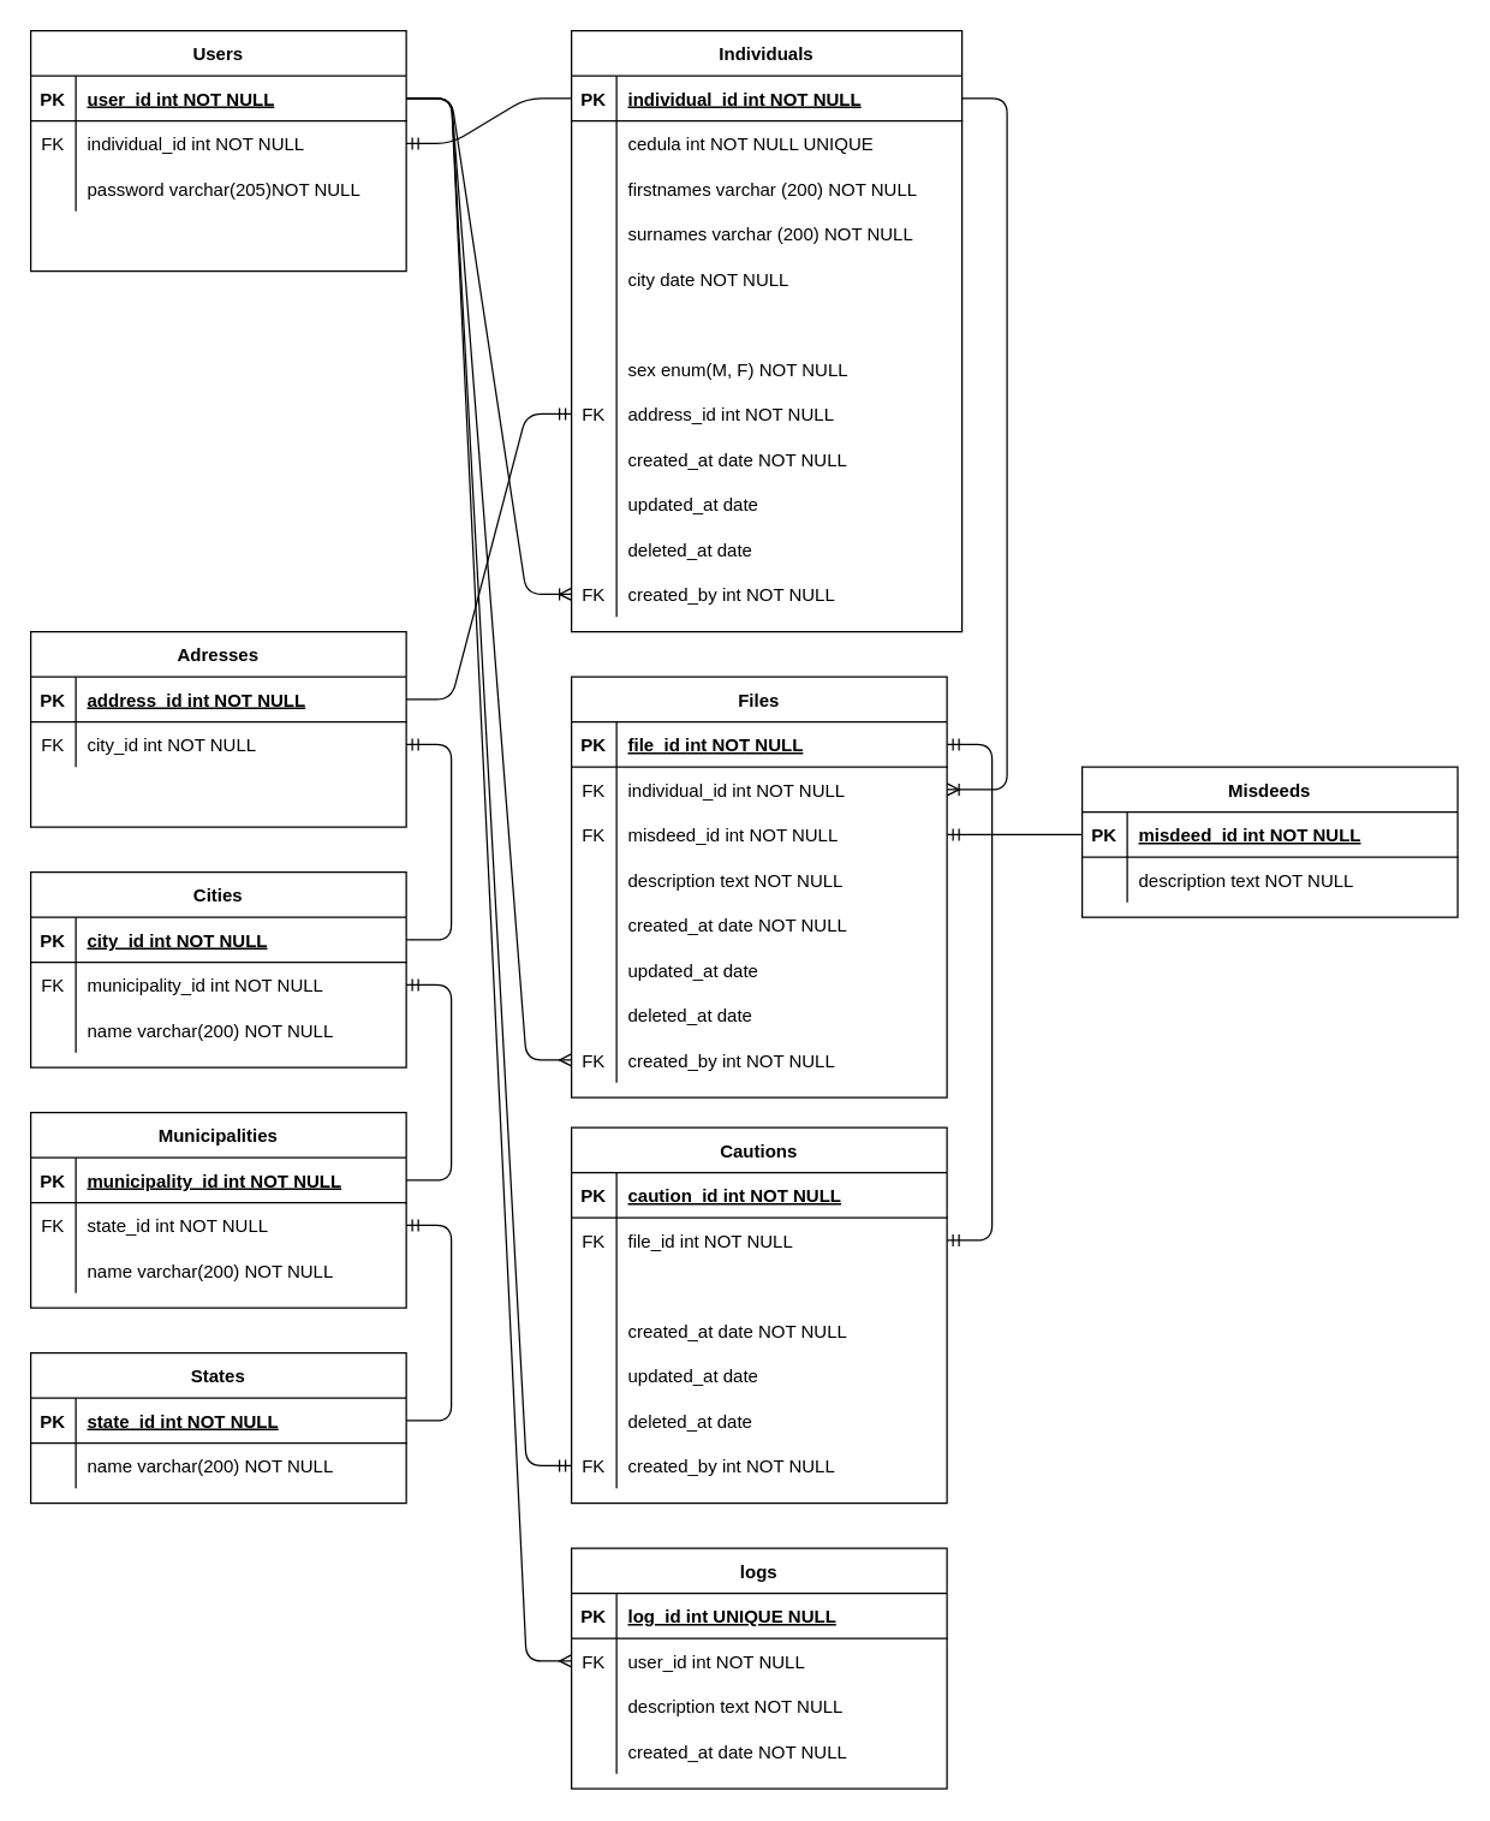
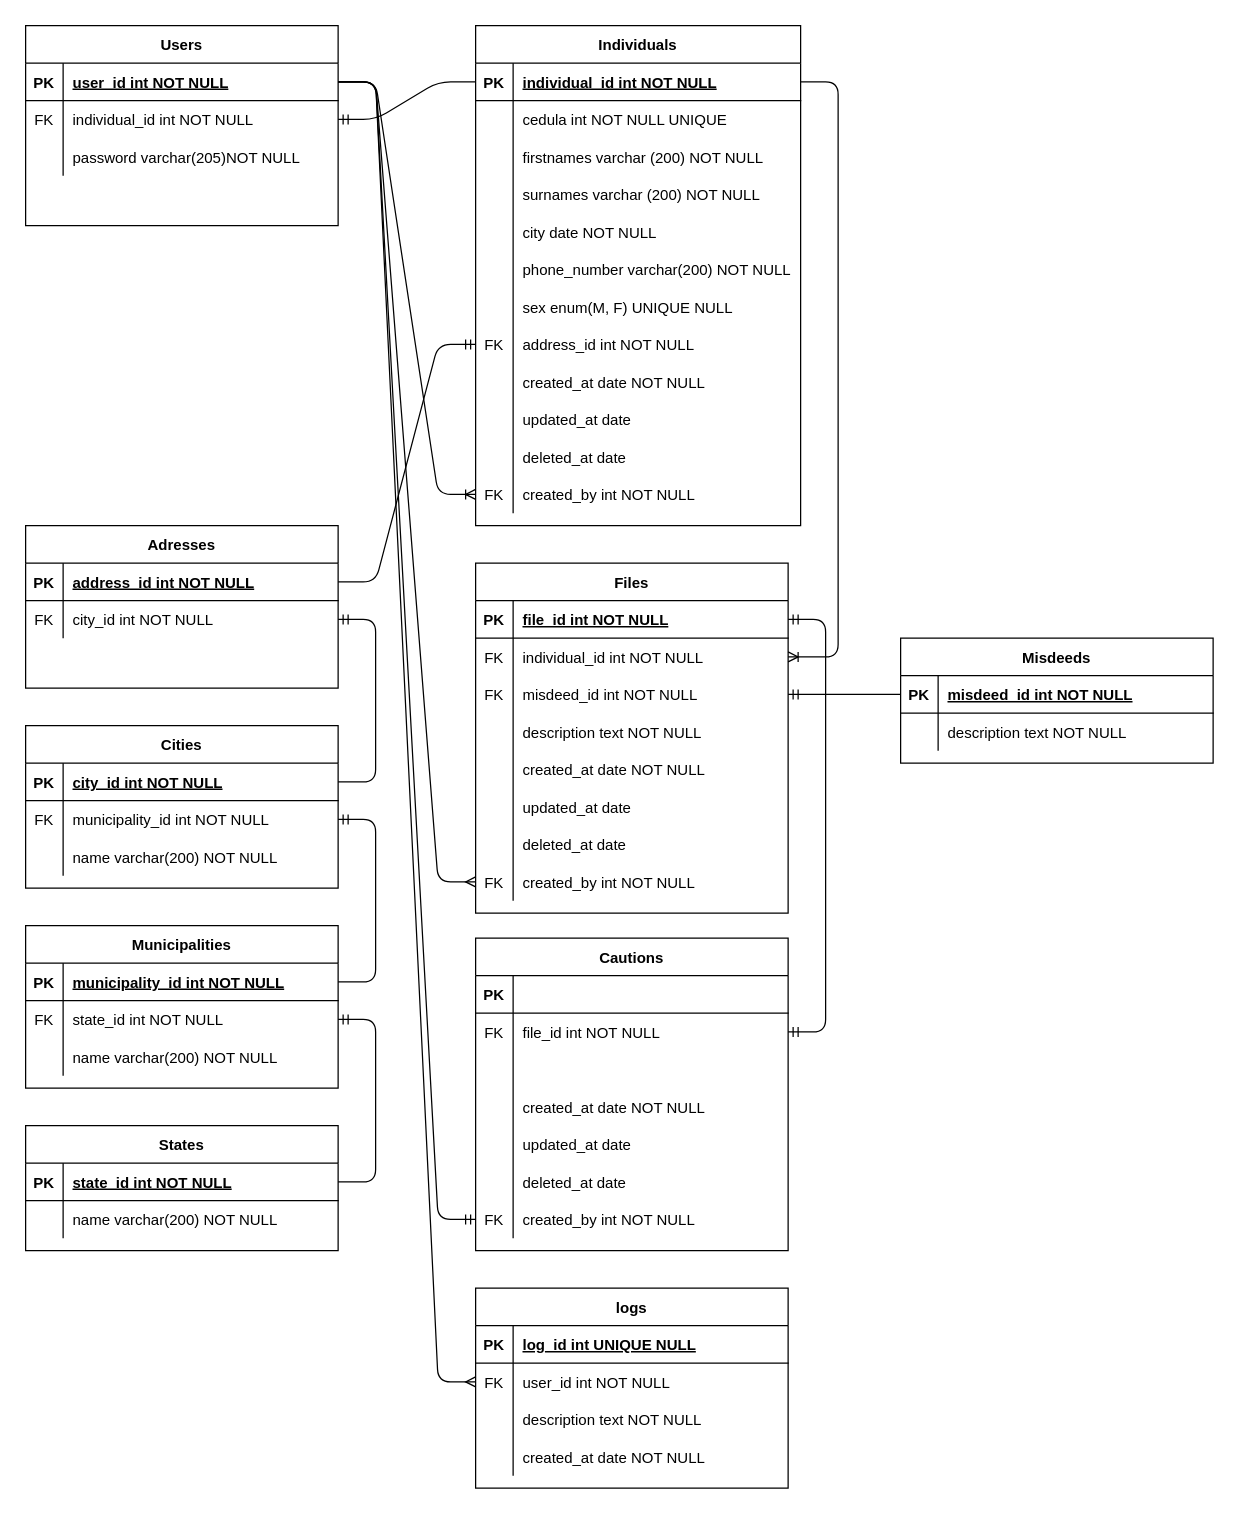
+ <mxCell id="71" value="phone_number varchar(200) NOT NULL" style="shape=partialRectangle;overflow=hidden;connectable=0;fillColor=none;top=0;left=0;bottom=0;right=0;align=left;spacingLeft=6;" vertex="1" parent="69"><mxGeometry x="30" width="230" height="30" as="geometry" /></mxCell>
- <mxCell id="74" value="sex enum(M, F) NOT NULL" style="shape=partialRectangle;overflow=hidden;connectable=0;fillColor=none;top=0;left=0;bottom=0;right=0;align=left;spacingLeft=6;" vertex="1" parent="72"><mxGeometry x="30" width="230" height="30" as="geometry" /></mxCell>
+ <mxCell id="74" value="sex enum(M, F) UNIQUE NULL" style="shape=partialRectangle;overflow=hidden;connectable=0;fillColor=none;top=0;left=0;bottom=0;right=0;align=left;spacingLeft=6;" vertex="1" parent="72"><mxGeometry x="30" width="230" height="30" as="geometry" /></mxCell>
- <mxCell id="144" value="caution_id int NOT NULL" style="shape=partialRectangle;overflow=hidden;connectable=0;fillColor=none;top=0;left=0;bottom=0;right=0;align=left;spacingLeft=6;fontStyle=5;" vertex="1" parent="142"><mxGeometry x="30" width="220" height="30" as="geometry" /></mxCell>
